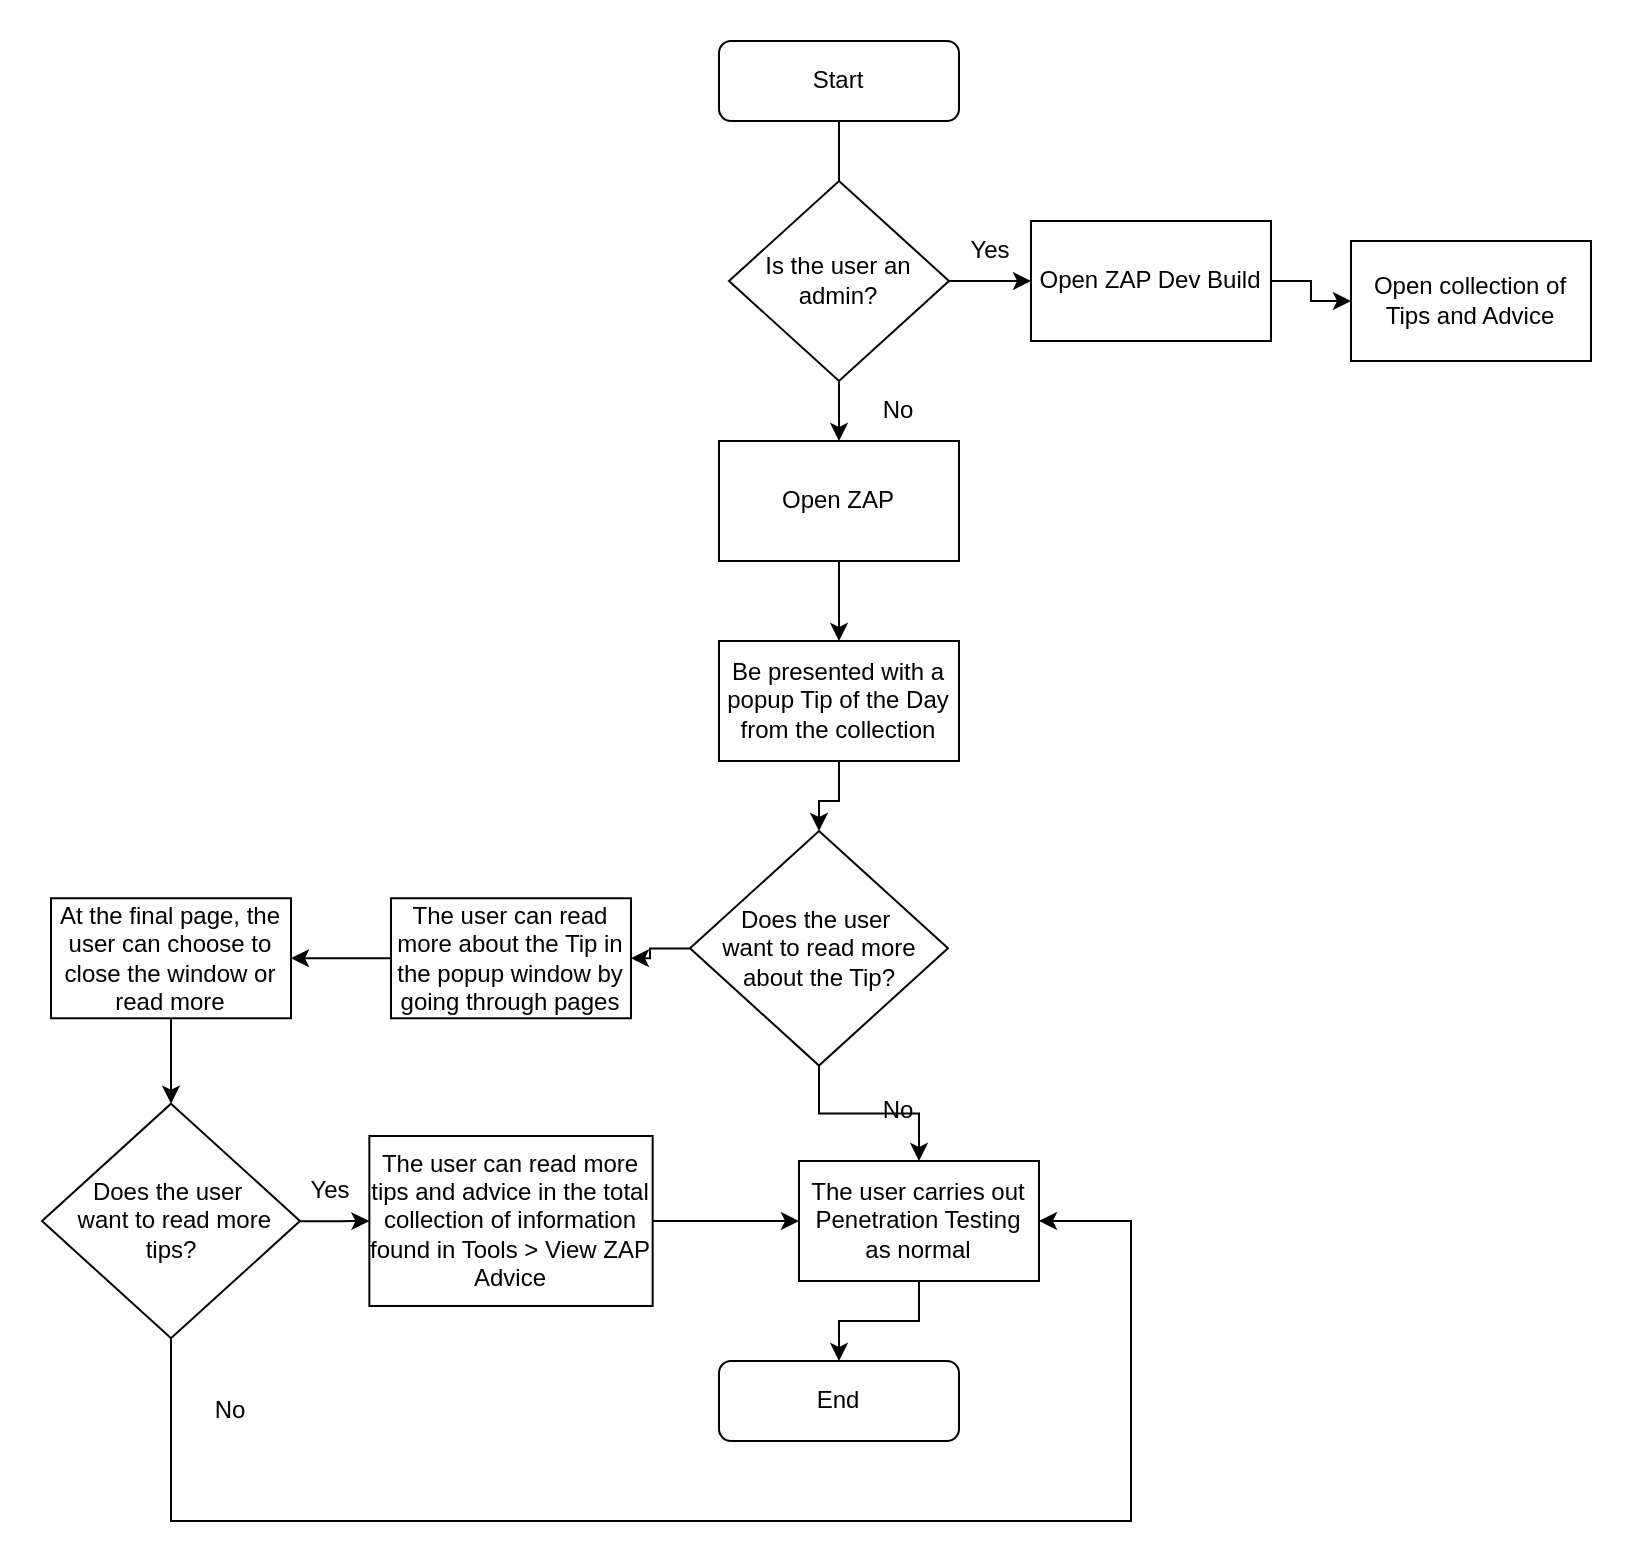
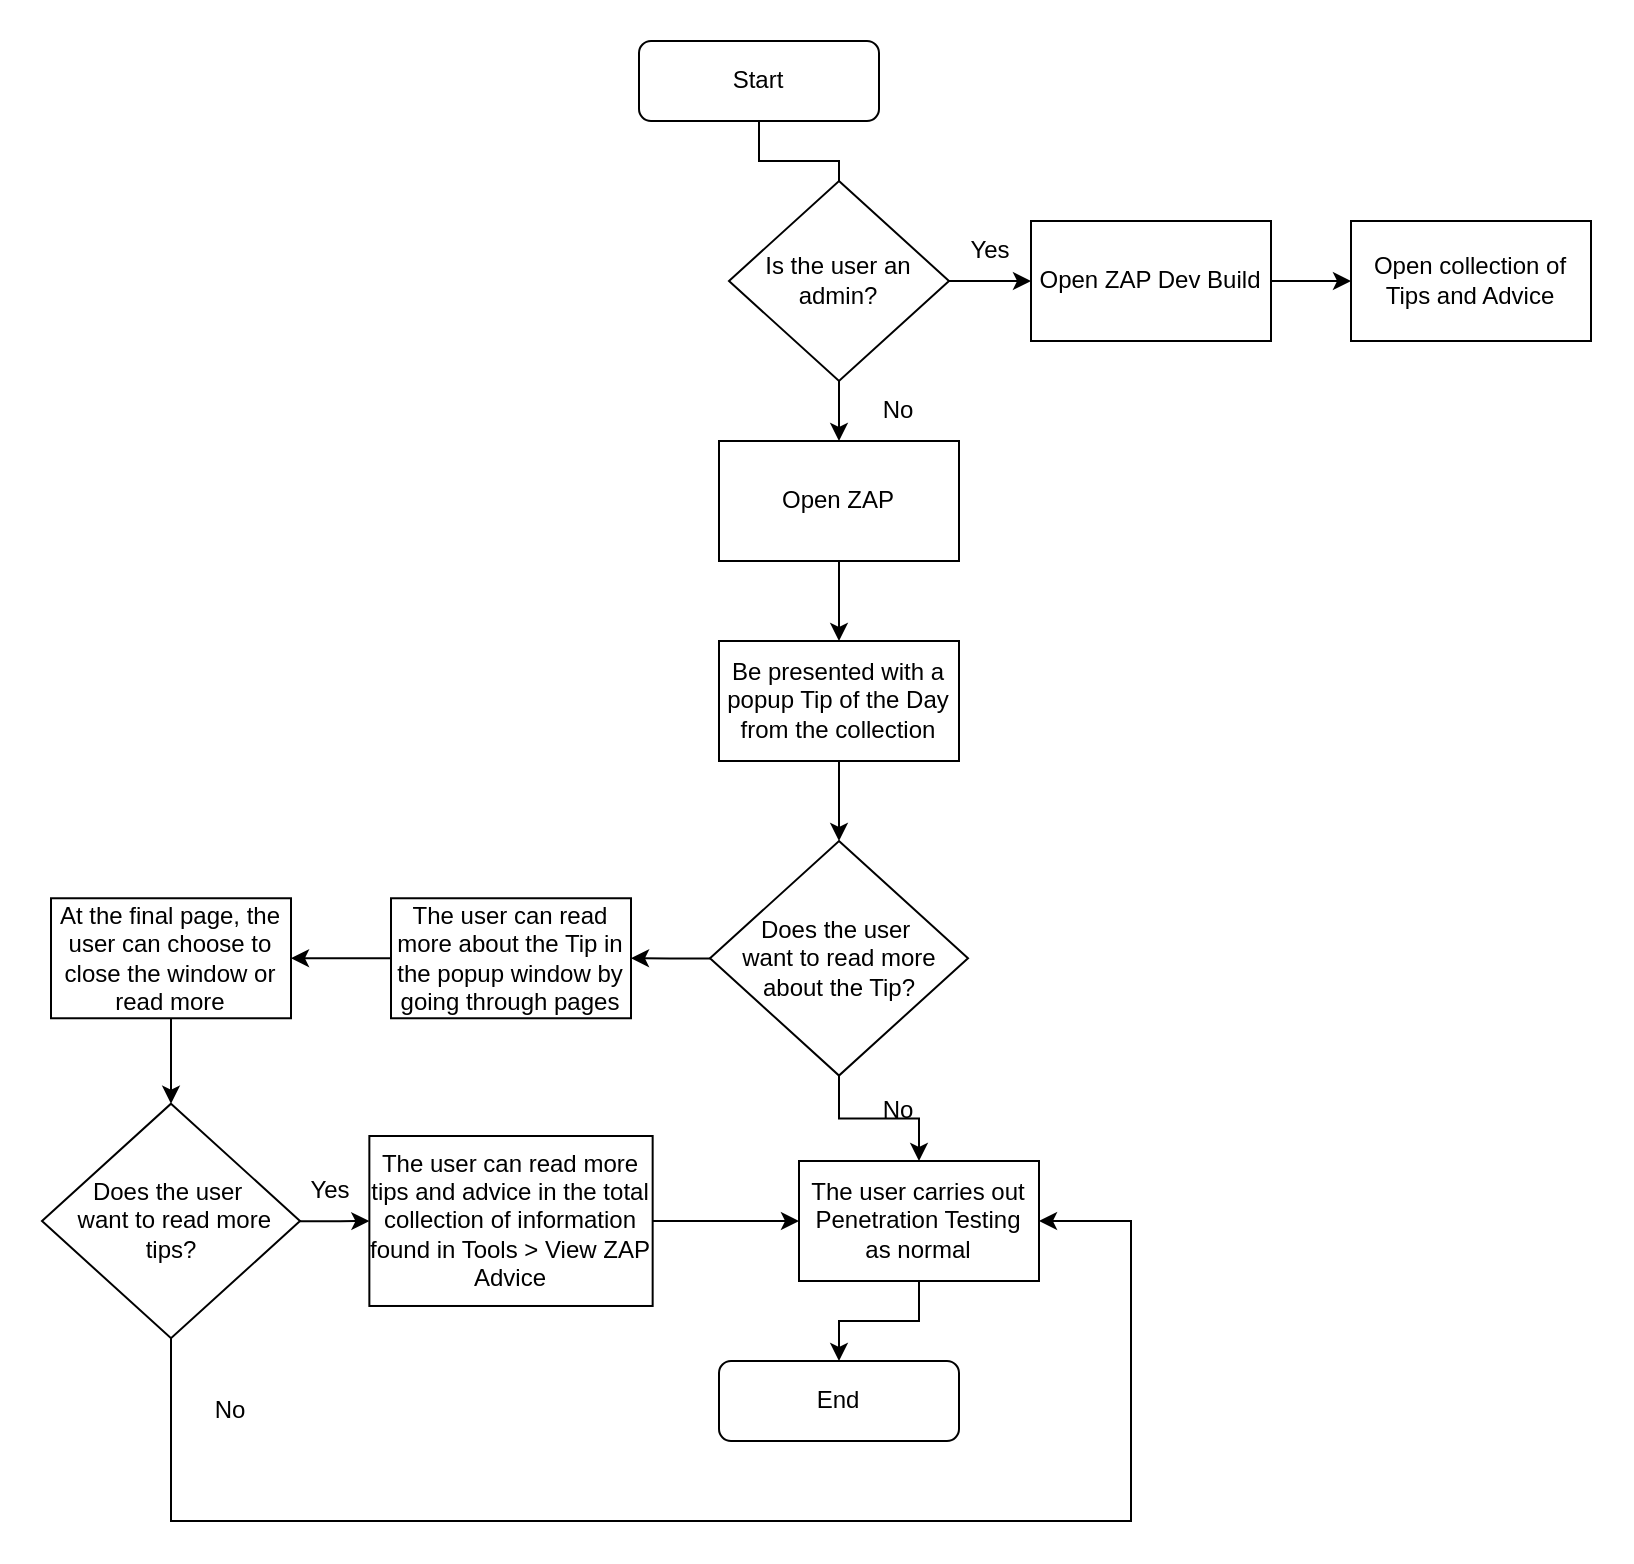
- <mxCell id="3" value="Start" style="rounded=1;whiteSpace=wrap;html=1;fontSize=12;glass=0;strokeWidth=1;shadow=0;" parent="1" vertex="1"><mxGeometry x="359" y="20" width="120" height="40" as="geometry" /></mxCell>
+ <mxCell id="3" value="Start" style="rounded=1;whiteSpace=wrap;html=1;fontSize=12;glass=0;strokeWidth=1;shadow=0;" parent="1" vertex="1"><mxGeometry x="319" y="20" width="120" height="40" as="geometry" /></mxCell>
- <mxCell id="14" value="Open collection of Tips and Advice" style="rounded=0;whiteSpace=wrap;html=1;" vertex="1" parent="1"><mxGeometry x="675" y="120" width="120" height="60" as="geometry" /></mxCell>
+ <mxCell id="14" value="Open collection of Tips and Advice" style="rounded=0;whiteSpace=wrap;html=1;" vertex="1" parent="1"><mxGeometry x="675" y="110" width="120" height="60" as="geometry" /></mxCell>
- <mxCell id="19" value="Does the user&amp;nbsp;&lt;div&gt;want to read more about the Tip?&lt;/div&gt;" style="rhombus;whiteSpace=wrap;html=1;" vertex="1" parent="1"><mxGeometry x="344.5" y="415" width="129" height="117.27" as="geometry" /></mxCell>
+ <mxCell id="19" value="Does the user&amp;nbsp;&lt;div&gt;want to read more about the Tip?&lt;/div&gt;" style="rhombus;whiteSpace=wrap;html=1;" vertex="1" parent="1"><mxGeometry x="354.5" y="420" width="129" height="117.27" as="geometry" /></mxCell>
